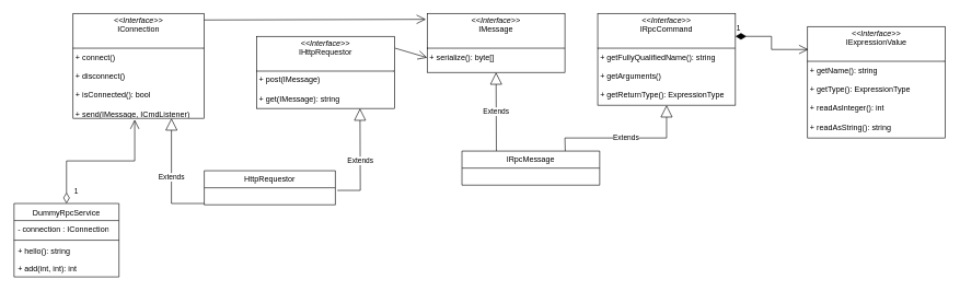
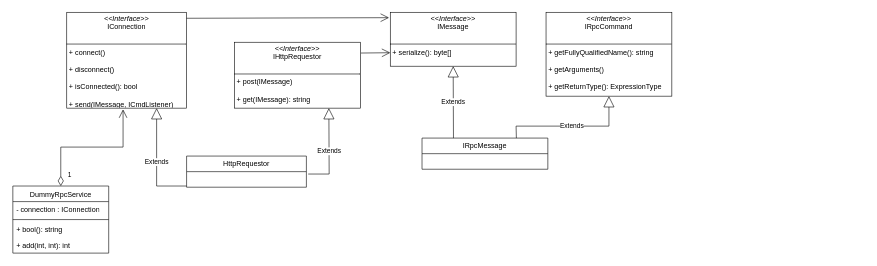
- <mxCell id="13" value="1" style="endArrow=open;html=1;endSize=12;startArrow=diamondThin;startSize=14;startFill=1;edgeStyle=orthogonalEdgeStyle;align=left;verticalAlign=bottom;rounded=0;exitX=1;exitY=0.25;exitDx=0;exitDy=0;entryX=0.005;entryY=0.206;entryDx=0;entryDy=0;entryPerimeter=0;" parent="1" source="2" target="3" edge="1"><mxGeometry x="-1" y="3" relative="1" as="geometry"><mxPoint x="1290" y="290" as="sourcePoint" /><mxPoint x="1450" y="290" as="targetPoint" /><mxPoint as="offset" /></mxGeometry></mxCell>
- <mxCell id="6" value="&lt;p style=&quot;margin:0px;margin-top:4px;text-align:center;&quot;&gt;&lt;i&gt;&amp;lt;&amp;lt;Interface&amp;gt;&amp;gt;&lt;/i&gt;&lt;br&gt;IHttpRequestor&lt;/p&gt;&lt;p style=&quot;margin:0px;margin-left:4px;&quot;&gt;&lt;br&gt;&lt;/p&gt;&lt;hr size=&quot;1&quot; style=&quot;border-style:solid;&quot;&gt;&lt;p style=&quot;margin:0px;margin-left:4px;&quot;&gt;+ post(IMessage)&lt;br&gt;&lt;br&gt;&lt;/p&gt;&lt;p style=&quot;margin:0px;margin-left:4px;&quot;&gt;+ get(IMessage): string&lt;/p&gt;" style="verticalAlign=top;align=left;overflow=fill;html=1;whiteSpace=wrap;" parent="1" vertex="1"><mxGeometry x="390" y="55" width="210" height="110" as="geometry" /></mxCell>
+ <mxCell id="6" value="&lt;p style=&quot;margin:0px;margin-top:4px;text-align:center;&quot;&gt;&lt;i&gt;&amp;lt;&amp;lt;Interface&amp;gt;&amp;gt;&lt;/i&gt;&lt;br&gt;IHttpRequestor&lt;/p&gt;&lt;p style=&quot;margin:0px;margin-left:4px;&quot;&gt;&lt;br&gt;&lt;/p&gt;&lt;hr size=&quot;1&quot; style=&quot;border-style:solid;&quot;&gt;&lt;p style=&quot;margin:0px;margin-left:4px;&quot;&gt;+ post(IMessage)&lt;br&gt;&lt;br&gt;&lt;/p&gt;&lt;p style=&quot;margin:0px;margin-left:4px;&quot;&gt;+ get(IMessage): string&lt;/p&gt;" style="verticalAlign=top;align=left;overflow=fill;html=1;whiteSpace=wrap;" parent="1" vertex="1"><mxGeometry x="390" y="70" width="210" height="110" as="geometry" /></mxCell>
- <mxCell id="3" value="&lt;p style=&quot;margin:0px;margin-top:4px;text-align:center;&quot;&gt;&lt;i&gt;&amp;lt;&amp;lt;Interface&amp;gt;&amp;gt;&lt;/i&gt;&lt;br&gt;IExpressionValue&lt;br&gt;&lt;/p&gt;&lt;p style=&quot;margin:0px;margin-left:4px;&quot;&gt;&lt;br&gt;&lt;/p&gt;&lt;hr size=&quot;1&quot; style=&quot;border-style:solid;&quot;&gt;&lt;p style=&quot;margin:0px;margin-left:4px;&quot;&gt;+ getName(): string&lt;br&gt;&lt;br&gt;&lt;/p&gt;&lt;p style=&quot;margin:0px;margin-left:4px;&quot;&gt;+ getType(): ExpressionType&lt;br&gt;&lt;/p&gt;&lt;p style=&quot;margin:0px;margin-left:4px;&quot;&gt;&lt;br&gt;&lt;/p&gt;&lt;p style=&quot;margin:0px;margin-left:4px;&quot;&gt;+ readAsInteger(): int&lt;br&gt;&lt;/p&gt;&lt;p style=&quot;margin:0px;margin-left:4px;&quot;&gt;&lt;br&gt;&lt;/p&gt;&lt;p style=&quot;margin:0px;margin-left:4px;&quot;&gt;+ readAsString(): string&lt;br&gt;&lt;/p&gt;" style="verticalAlign=top;align=left;overflow=fill;html=1;whiteSpace=wrap;" parent="1" vertex="1"><mxGeometry x="1230" y="40" width="210" height="170" as="geometry" /></mxCell>
- <mxCell id="19" value="+ hello(): string" style="text;strokeColor=none;fillColor=none;align=left;verticalAlign=top;spacingLeft=4;spacingRight=4;overflow=hidden;rotatable=0;points=[[0,0.5],[1,0.5]];portConstraint=eastwest;whiteSpace=wrap;html=1;" parent="16" vertex="1"><mxGeometry y="60" width="160" height="26" as="geometry" /></mxCell>
+ <mxCell id="19" value="+ bool(): string" style="text;strokeColor=none;fillColor=none;align=left;verticalAlign=top;spacingLeft=4;spacingRight=4;overflow=hidden;rotatable=0;points=[[0,0.5],[1,0.5]];portConstraint=eastwest;whiteSpace=wrap;html=1;" parent="16" vertex="1"><mxGeometry y="60" width="160" height="26" as="geometry" /></mxCell>
